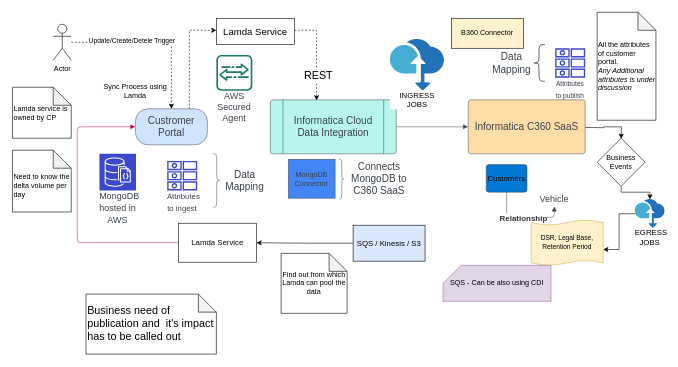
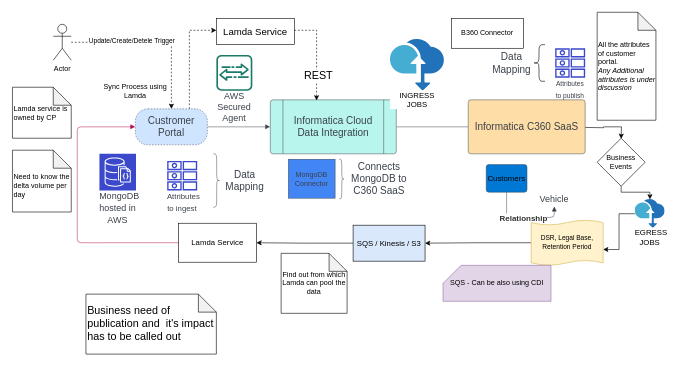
- <mxCell id="36" value="B360 Connector" style="rounded=0;whiteSpace=wrap;html=1;fillColor=#fff2cc;" parent="1" vertex="1"><mxGeometry x="752" y="30" width="120" height="50" as="geometry" /></mxCell>
+ <mxCell id="36" value="B360 Connector" style="rounded=0;whiteSpace=wrap;html=1;" parent="1" vertex="1"><mxGeometry x="752" y="30" width="120" height="50" as="geometry" /></mxCell>
- <mxCell id="3" value="Custromer Portal" style="html=1;overflow=block;blockSpacing=1;whiteSpace=wrap;rounded=1;arcSize=35;fontSize=16.7;fontColor=#3a414a;spacing=3.8;strokeColor=#3a414a;strokeOpacity=100;fillOpacity=100;fillColor=#cfe4ff;strokeWidth=0.8;lucidId=_zfvtoaLD8R3;" parent="1" vertex="1"><mxGeometry x="225" y="181" width="120" height="60" as="geometry" /></mxCell>
+ <mxCell id="3" value="Custromer Portal" style="html=1;overflow=block;blockSpacing=1;whiteSpace=wrap;rounded=1;arcSize=35;fontSize=16.7;fontColor=#3a414a;spacing=3.8;strokeColor=#3a414a;strokeOpacity=100;fillOpacity=100;fillColor=#cfe4ff;strokeWidth=0.8;lucidId=_zfvtoaLD8R3;dashed=1;" parent="1" vertex="1"><mxGeometry x="225" y="181" width="120" height="60" as="geometry" /></mxCell>
+ <mxCell id="8" value="" style="html=1;jettySize=18;whiteSpace=wrap;fontSize=13;strokeColor=#3a414a;strokeOpacity=100;strokeWidth=0.8;rounded=1;arcSize=12;edgeStyle=orthogonalEdgeStyle;startArrow=none;endArrow=block;endFill=1;exitX=1.003;exitY=0.5;exitPerimeter=0;entryX=-0.002;entryY=0.5;entryPerimeter=0;lucidId=RAfvrp491s3M;" parent="1" source="3" target="4" edge="1"><mxGeometry width="100" height="100" relative="1" as="geometry"><Array as="points" /></mxGeometry></mxCell>
- <mxCell id="9" value="" style="html=1;jettySize=18;whiteSpace=wrap;fontSize=13;strokeColor=#3a414a;strokeOpacity=100;strokeWidth=0.8;rounded=1;arcSize=12;edgeStyle=orthogonalEdgeStyle;startArrow=none;endArrow=block;endFill=1;exitX=1.002;exitY=0.5;exitPerimeter=0;entryX=-0.002;entryY=0.5;entryPerimeter=0;lucidId=TAfveaD3nK92;" parent="1" source="4" target="7" edge="1"><mxGeometry width="100" height="100" relative="1" as="geometry"><Array as="points" /></mxGeometry></mxCell>
+ <mxCell id="9" value="" style="html=1;jettySize=18;whiteSpace=wrap;fontSize=13;strokeColor=#3a414a;strokeOpacity=100;strokeWidth=0.8;rounded=1;arcSize=12;edgeStyle=orthogonalEdgeStyle;startArrow=none;endArrow=none;endFill=1;exitX=1.002;exitY=0.5;exitPerimeter=0;entryX=-0.002;entryY=0.5;entryPerimeter=0;lucidId=TAfveaD3nK92;" parent="1" source="4" target="7" edge="1"><mxGeometry width="100" height="100" relative="1" as="geometry"><Array as="points" /></mxGeometry></mxCell>
+ <mxCell id="5" style="edgeStyle=orthogonalEdgeStyle;rounded=0;orthogonalLoop=1;jettySize=auto;html=1;entryX=1;entryY=0.5;entryDx=0;entryDy=0;fontSize=13;startArrow=none;" parent="1" source="32" target="30" edge="1"><mxGeometry relative="1" as="geometry"><Array as="points" /></mxGeometry></mxCell>
